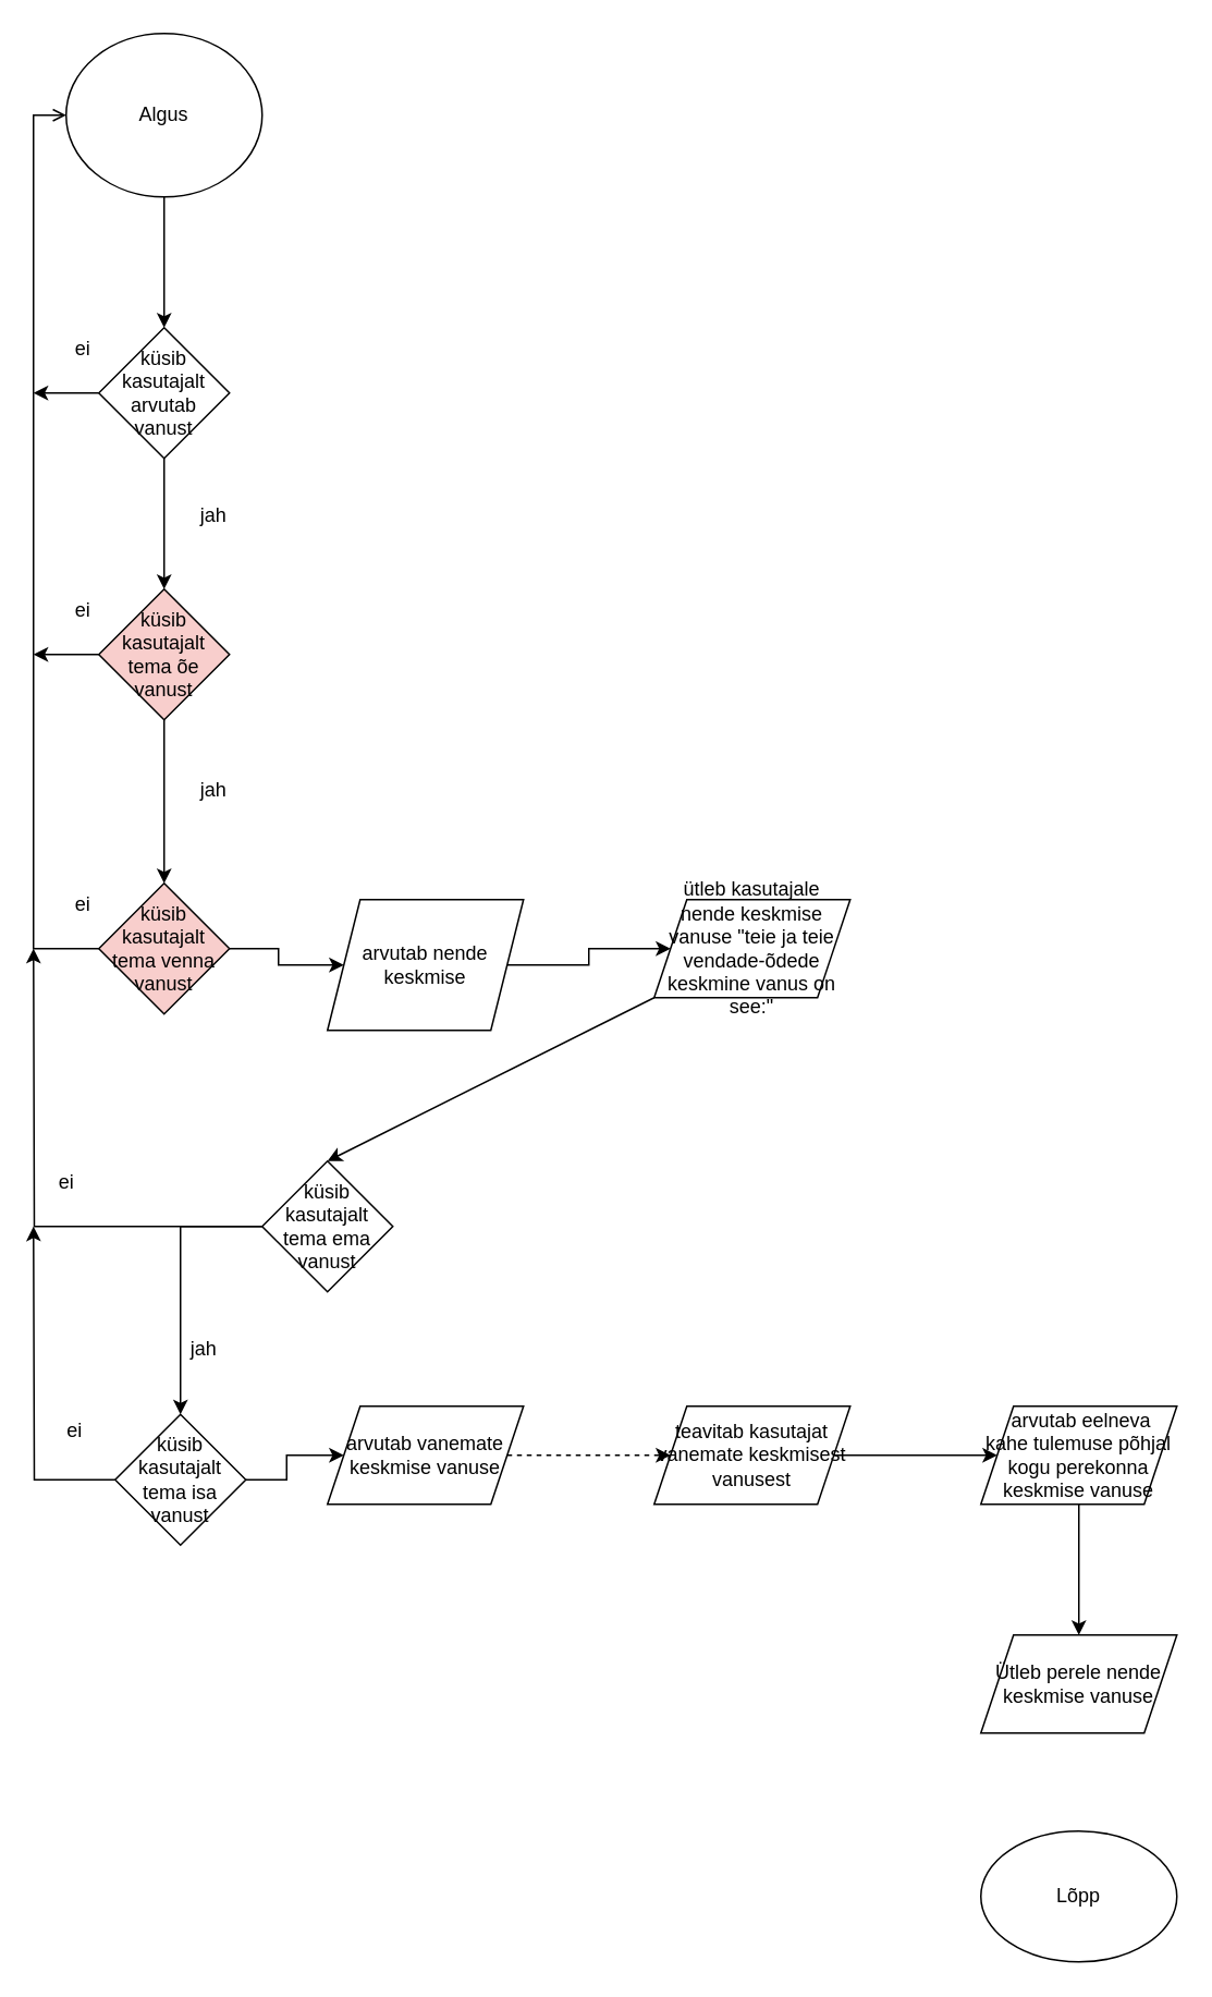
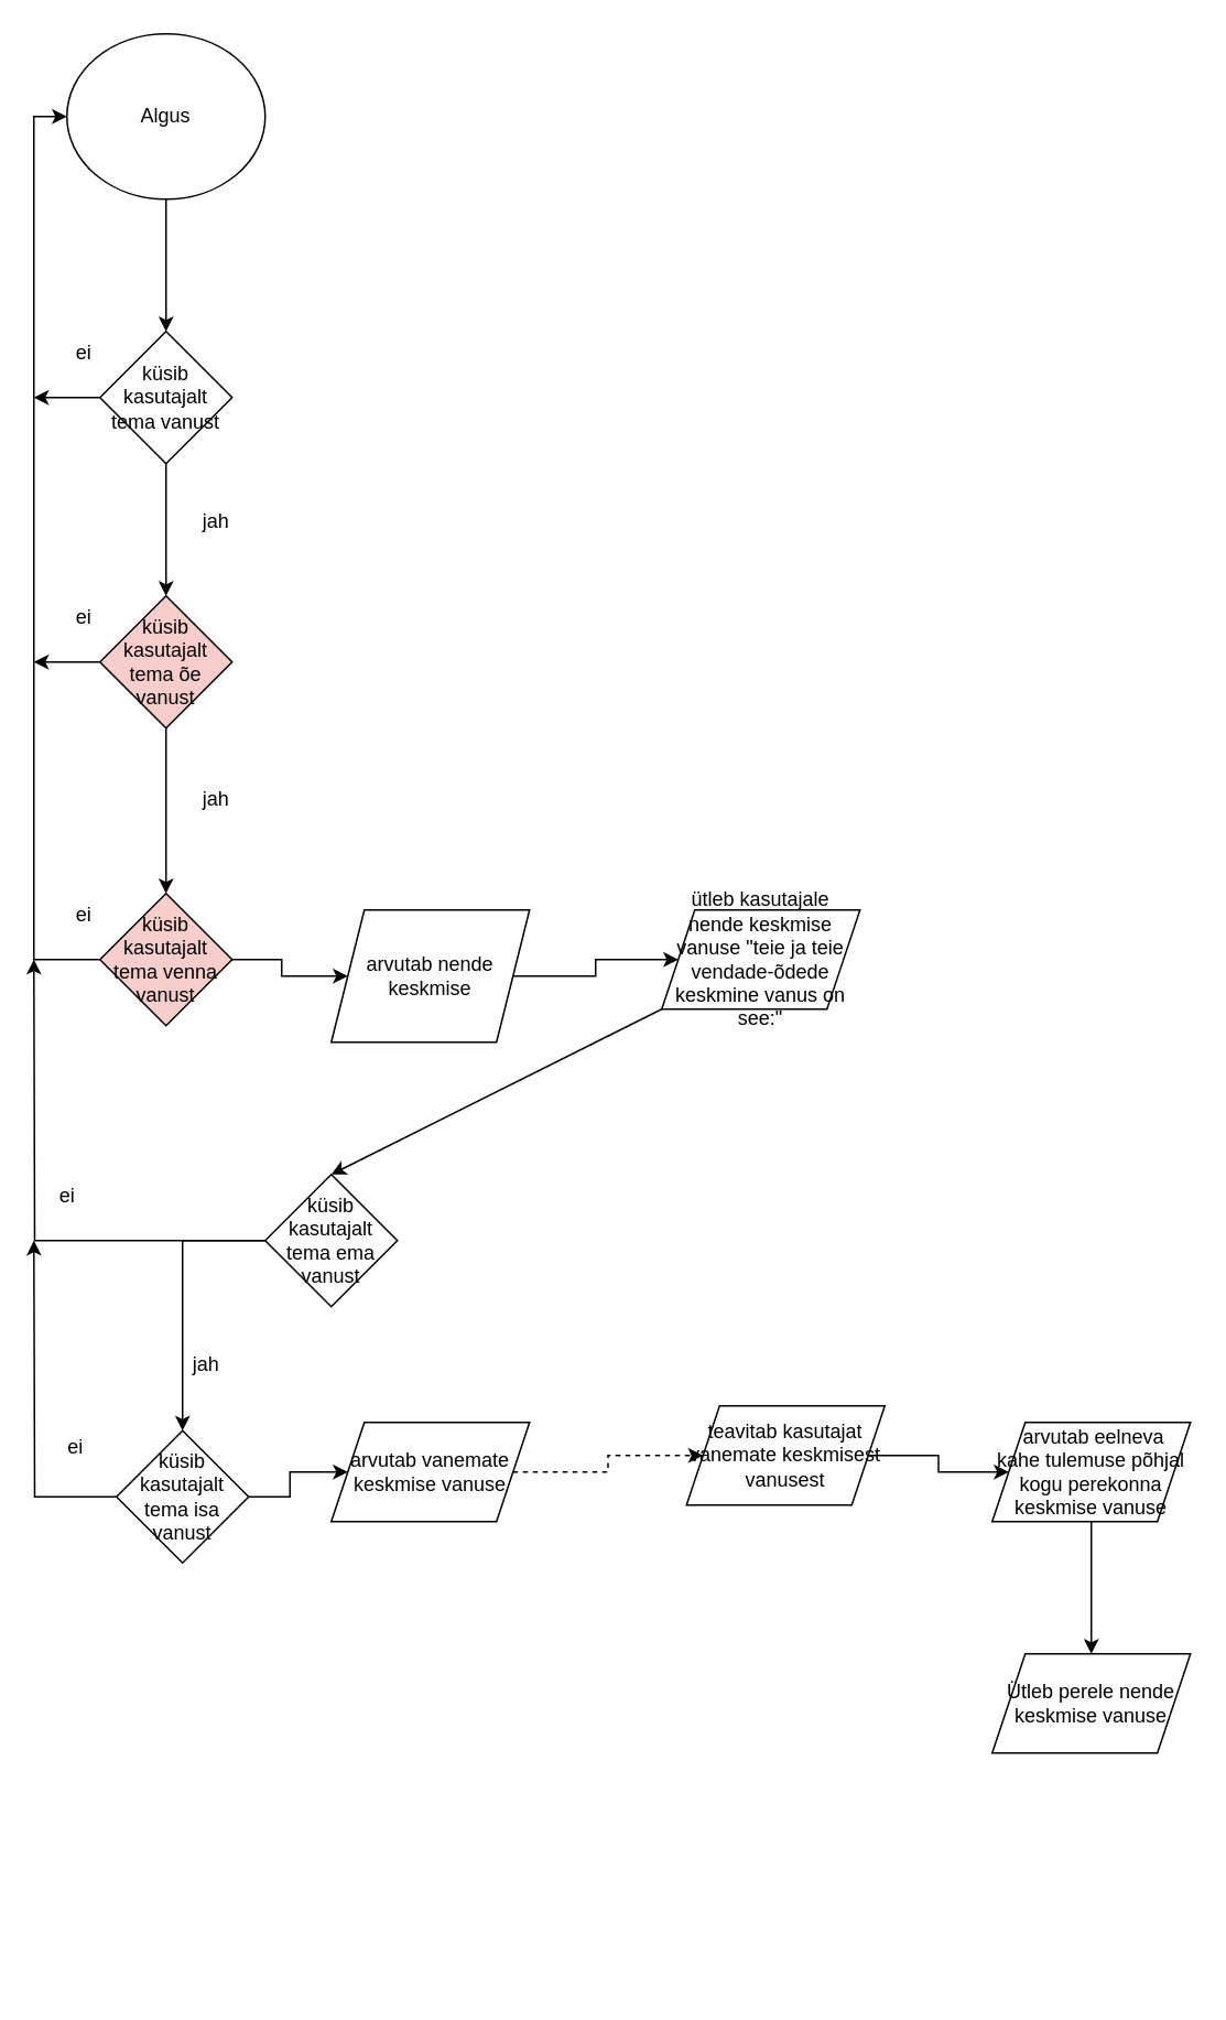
- <mxCell id="10" style="edgeStyle=orthogonalEdgeStyle;rounded=0;orthogonalLoop=1;jettySize=auto;html=1;exitX=0;exitY=0.5;exitDx=0;exitDy=0;entryX=0;entryY=0.5;entryDx=0;entryDy=0;endArrow=open;" edge="1" parent="1" source="12" target="3"><mxGeometry relative="1" as="geometry" /></mxCell>
+ <mxCell id="10" style="edgeStyle=orthogonalEdgeStyle;rounded=0;orthogonalLoop=1;jettySize=auto;html=1;exitX=0;exitY=0.5;exitDx=0;exitDy=0;entryX=0;entryY=0.5;entryDx=0;entryDy=0;" edge="1" parent="1" source="12" target="3"><mxGeometry relative="1" as="geometry" /></mxCell>
- <mxCell id="6" value="küsib kasutajalt arvutab vanust" style="rhombus;whiteSpace=wrap;html=1;" vertex="1" parent="1"><mxGeometry x="60" y="200" width="80" height="80" as="geometry" /></mxCell>
+ <mxCell id="6" value="küsib kasutajalt tema vanust" style="rhombus;whiteSpace=wrap;html=1;" vertex="1" parent="1"><mxGeometry x="60" y="200" width="80" height="80" as="geometry" /></mxCell>
- <mxCell id="34" value="teavitab kasutajat vanemate keskmisest vanusest" style="shape=parallelogram;perimeter=parallelogramPerimeter;whiteSpace=wrap;html=1;fixedSize=1;" vertex="1" parent="1"><mxGeometry x="400" y="860" width="120" height="60" as="geometry" /></mxCell>
+ <mxCell id="34" value="teavitab kasutajat vanemate keskmisest vanusest" style="shape=parallelogram;perimeter=parallelogramPerimeter;whiteSpace=wrap;html=1;fixedSize=1;" vertex="1" parent="1"><mxGeometry x="415" y="850" width="120" height="60" as="geometry" /></mxCell>
- <mxCell id="38" value="Lõpp" style="ellipse;whiteSpace=wrap;html=1;" vertex="1" parent="1"><mxGeometry x="600" y="1120" width="120" height="80" as="geometry" /></mxCell>
